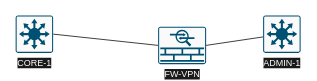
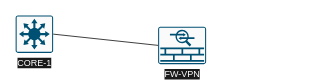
- <mxCell id="6" value="&lt;font color=&quot;#ffffff&quot; style=&quot;background-color: rgb(26 , 26 , 26)&quot;&gt;ADMIN-1&lt;/font&gt;" style="points=[[0.015,0.015,0],[0.985,0.015,0],[0.985,0.985,0],[0.015,0.985,0],[0.25,0,0],[0.5,0,0],[0.75,0,0],[1,0.25,0],[1,0.5,0],[1,0.75,0],[0.75,1,0],[0.5,1,0],[0.25,1,0],[0,0.75,0],[0,0.5,0],[0,0.25,0]];verticalLabelPosition=bottom;html=1;verticalAlign=top;aspect=fixed;align=center;pointerEvents=1;shape=mxgraph.cisco19.rect;prIcon=l3_switch;fillColor=#FAFAFA;strokeColor=#005073;" vertex="1" parent="1"><mxGeometry x="350" y="20" width="50" height="50" as="geometry" /></mxCell>
- <mxCell id="5" style="edgeStyle=none;rounded=0;orthogonalLoop=1;jettySize=auto;html=1;entryX=1;entryY=0.5;entryDx=0;entryDy=0;entryPerimeter=0;endArrow=none;endFill=0;" edge="1" parent="1" source="6" target="4"><mxGeometry relative="1" as="geometry" /></mxCell>
